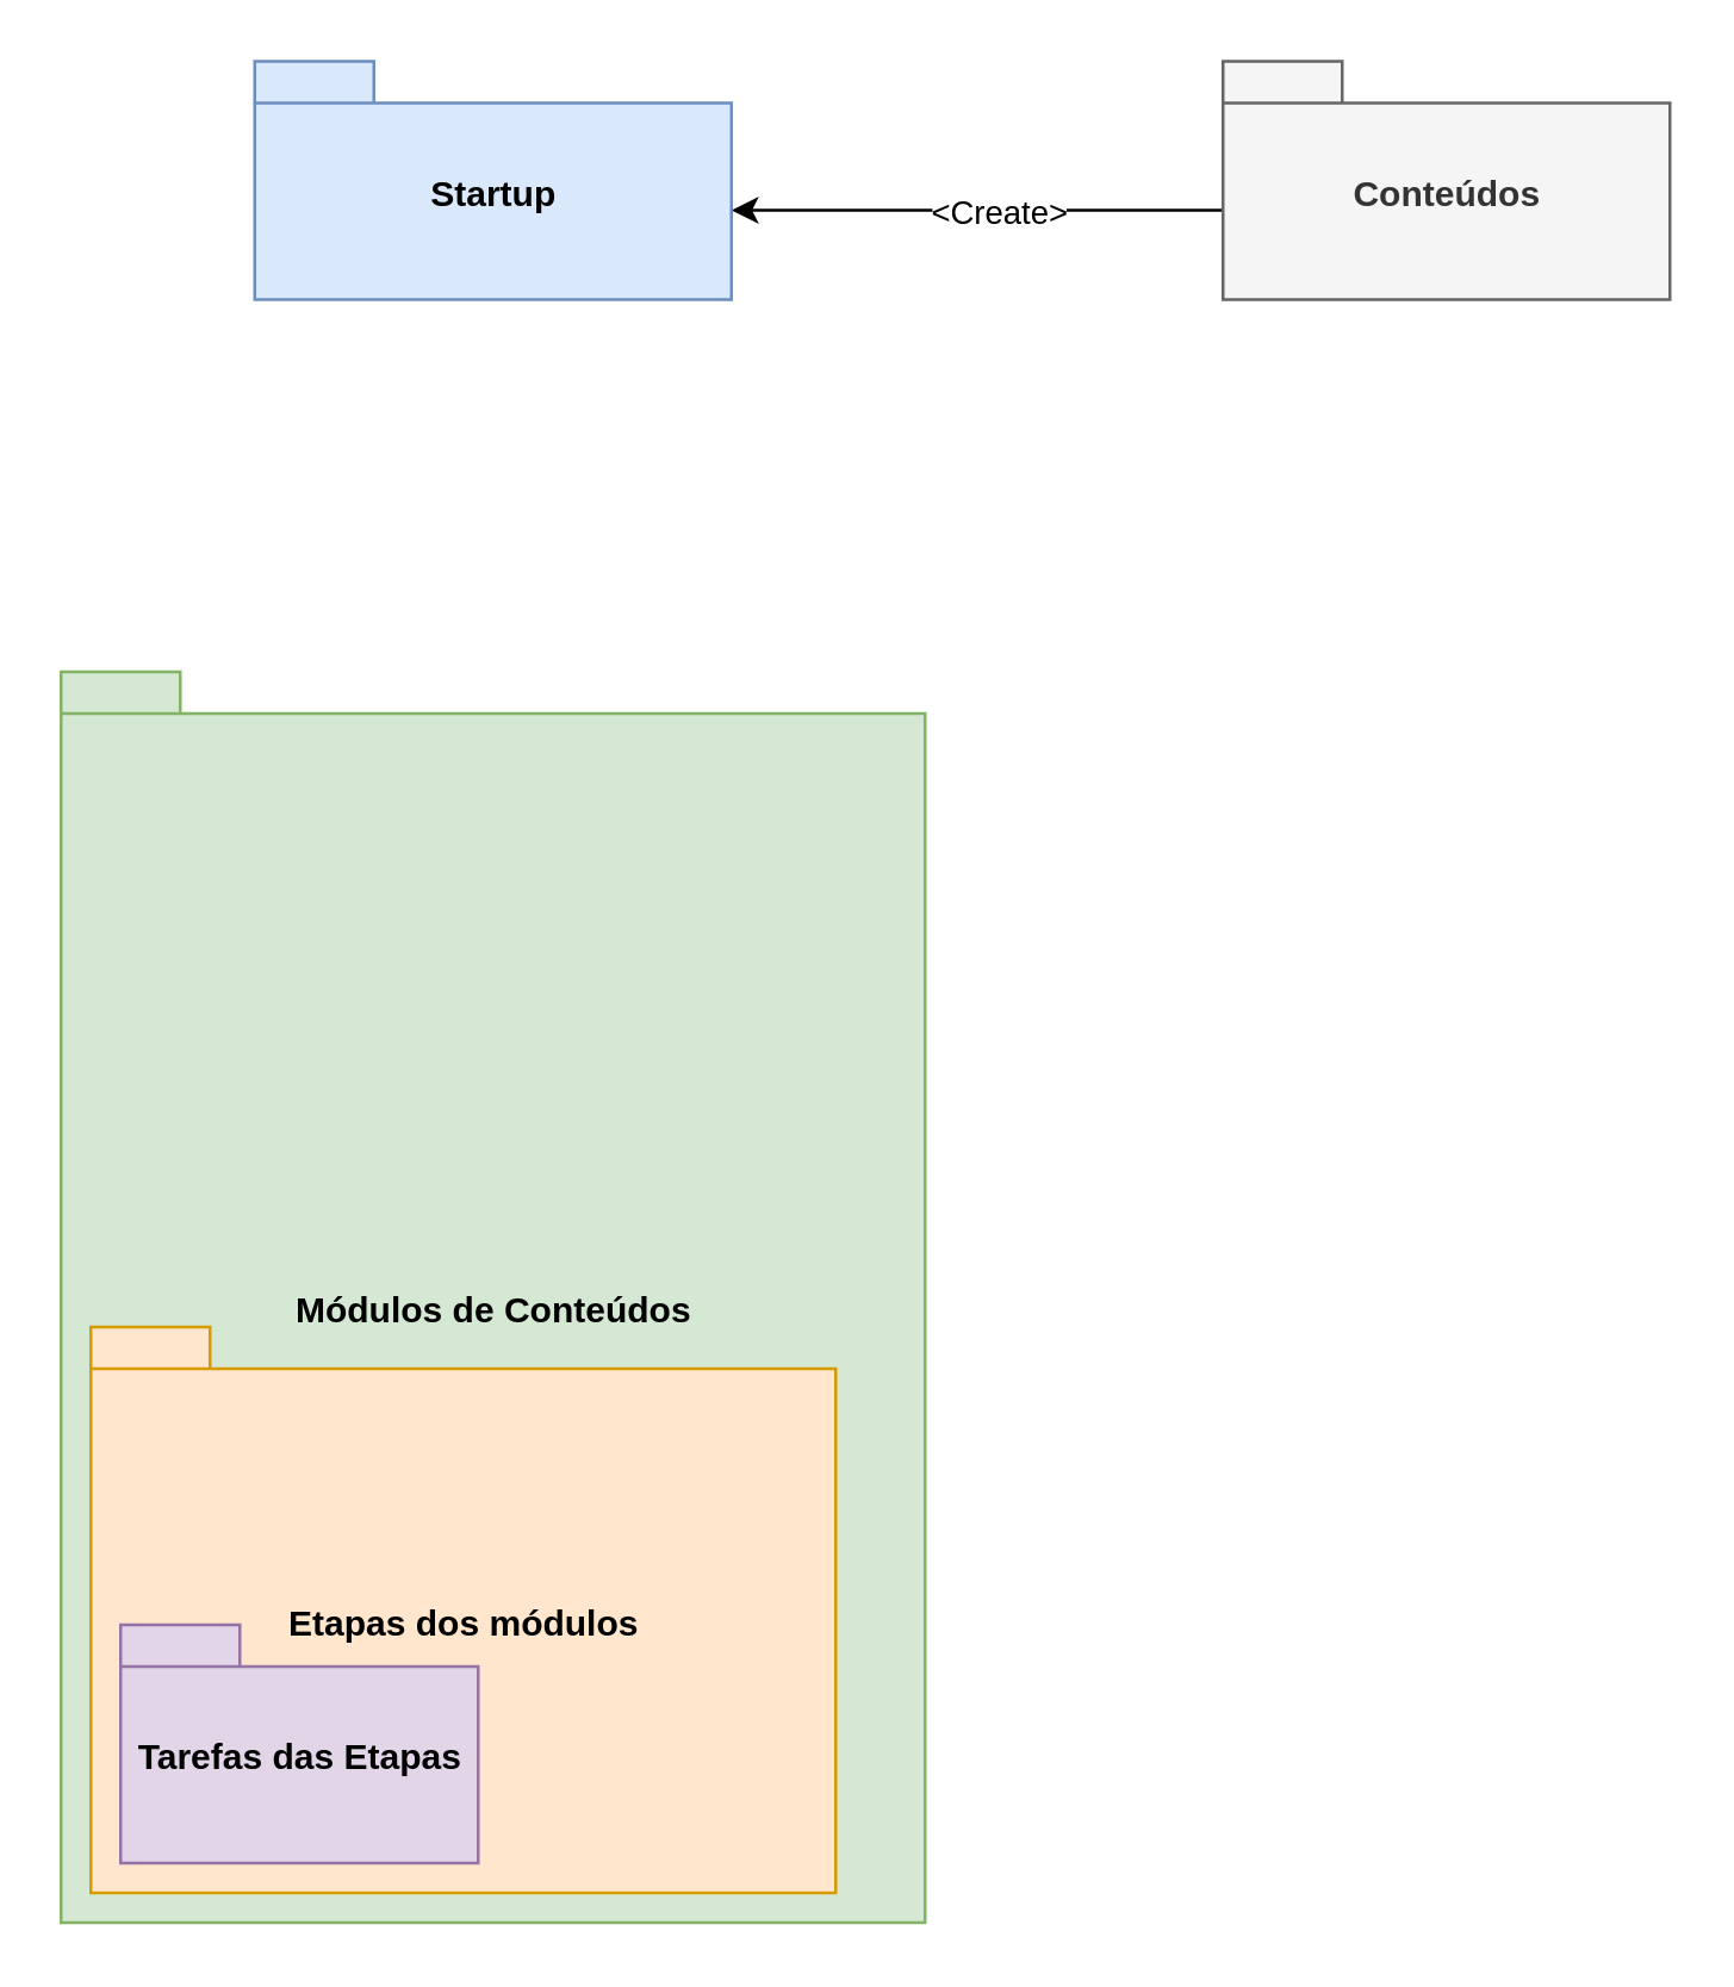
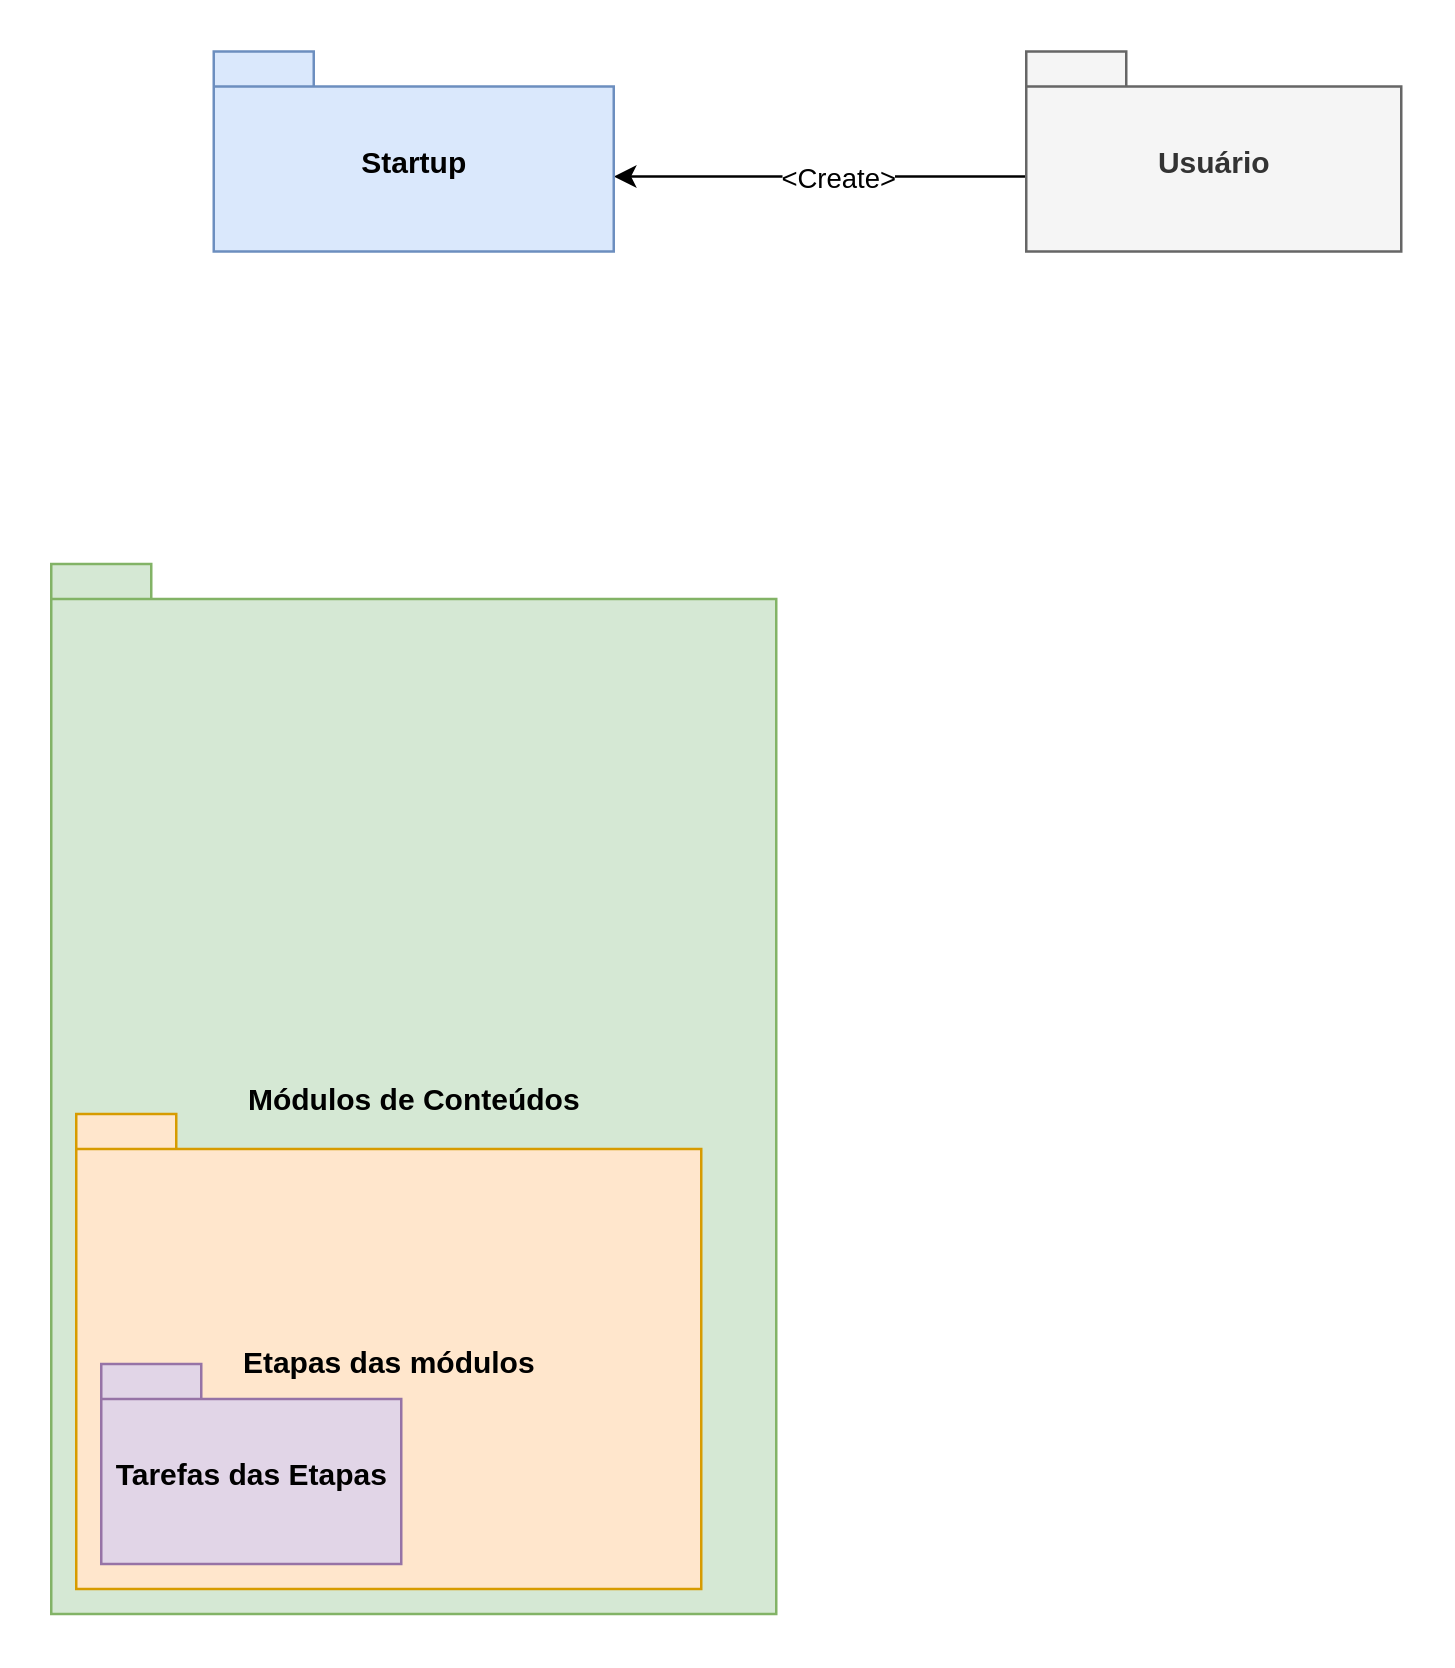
- <mxCell id="4" value="Conteúdos" style="shape=folder;fontStyle=1;spacingTop=10;tabWidth=40;tabHeight=14;tabPosition=left;html=1;fillColor=#f5f5f5;strokeColor=#666666;fontColor=#333333;" vertex="1" parent="1"><mxGeometry x="410" y="20" width="150" height="80" as="geometry" /></mxCell>
+ <mxCell id="4" value="Usuário" style="shape=folder;fontStyle=1;spacingTop=10;tabWidth=40;tabHeight=14;tabPosition=left;html=1;fillColor=#f5f5f5;strokeColor=#666666;fontColor=#333333;" vertex="1" parent="1"><mxGeometry x="410" y="20" width="150" height="80" as="geometry" /></mxCell>
- <mxCell id="7" value="Etapas dos módulos" style="shape=folder;fontStyle=1;spacingTop=10;tabWidth=40;tabHeight=14;tabPosition=left;html=1;fillColor=#ffe6cc;strokeColor=#d79b00;" vertex="1" parent="1"><mxGeometry x="30" y="445" width="250" height="190" as="geometry" /></mxCell>
+ <mxCell id="7" value="Etapas das módulos" style="shape=folder;fontStyle=1;spacingTop=10;tabWidth=40;tabHeight=14;tabPosition=left;html=1;fillColor=#ffe6cc;strokeColor=#d79b00;" vertex="1" parent="1"><mxGeometry x="30" y="445" width="250" height="190" as="geometry" /></mxCell>
